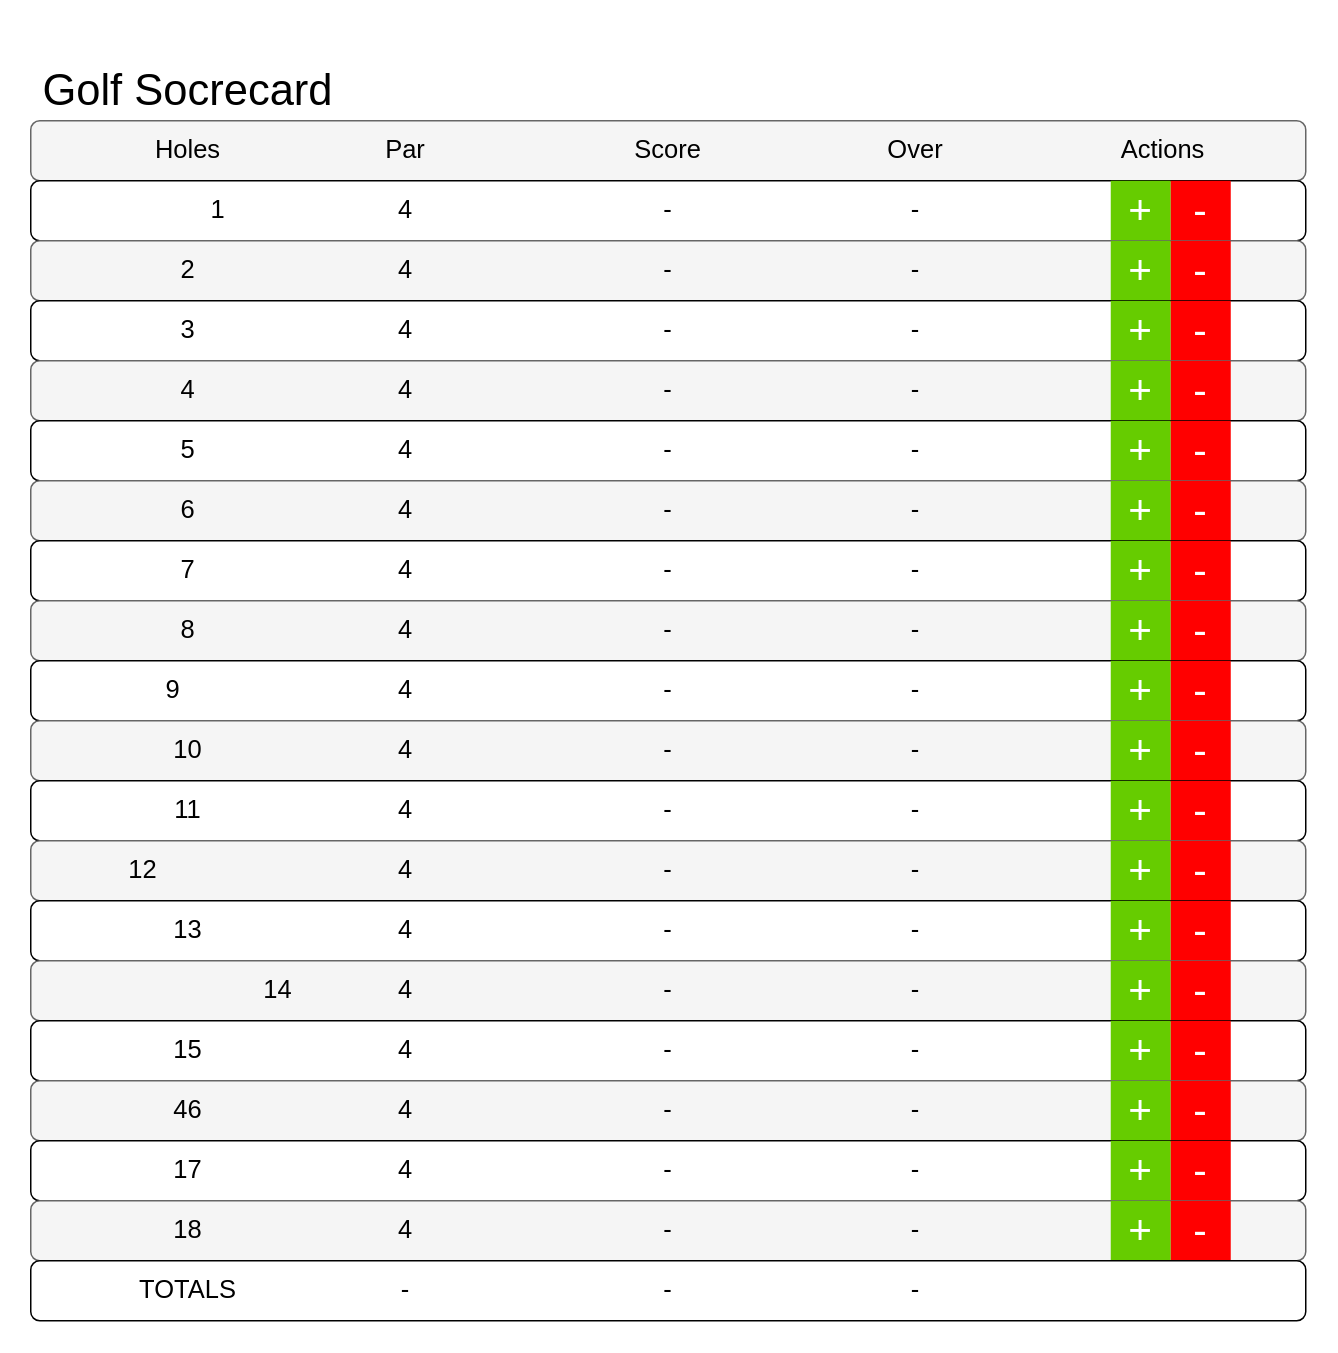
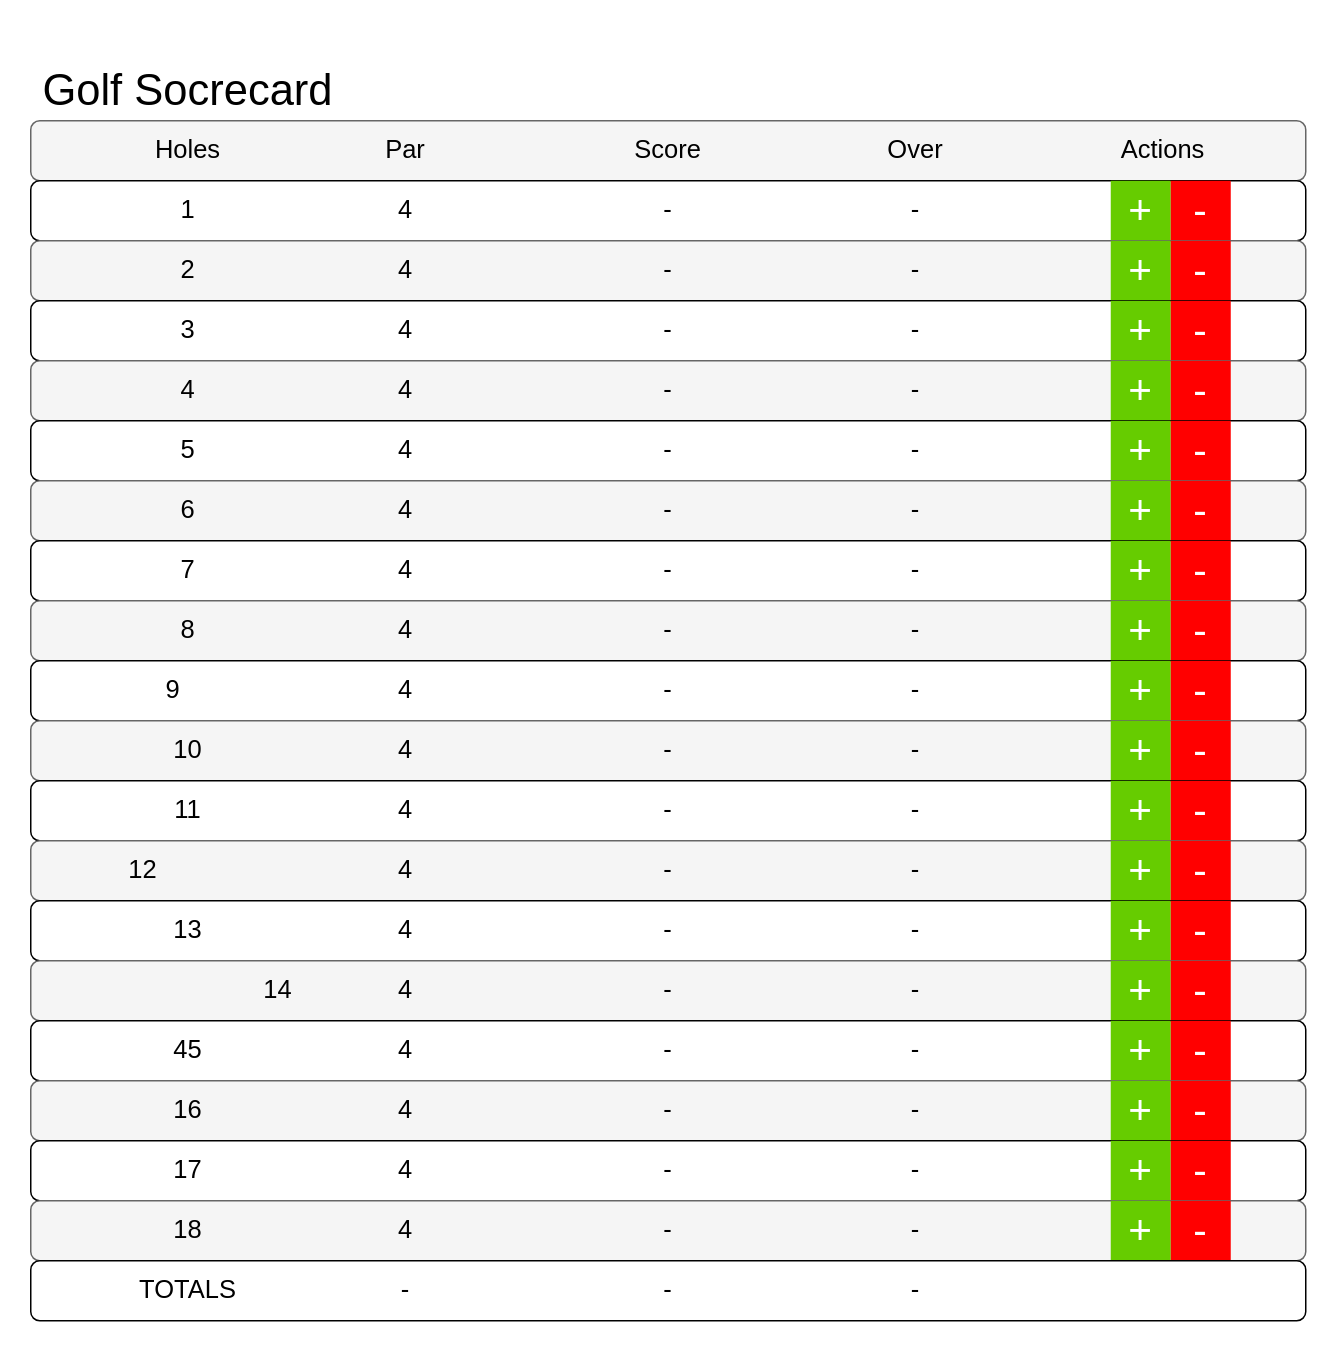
- <mxCell id="10" value="&lt;span style=&quot;font-size: 17px&quot;&gt;1&lt;/span&gt;" style="text;html=1;strokeColor=none;fillColor=none;align=center;verticalAlign=middle;whiteSpace=wrap;rounded=0;" vertex="1" parent="1"><mxGeometry x="125" y="130" width="40" height="20" as="geometry" /></mxCell>
+ <mxCell id="10" value="&lt;span style=&quot;font-size: 17px&quot;&gt;1&lt;/span&gt;" style="text;html=1;strokeColor=none;fillColor=none;align=center;verticalAlign=middle;whiteSpace=wrap;rounded=0;" vertex="1" parent="1"><mxGeometry x="105" y="130" width="40" height="20" as="geometry" /></mxCell>
- <mxCell id="136" value="&lt;span style=&quot;font-size: 17px&quot;&gt;15&lt;/span&gt;" style="text;html=1;strokeColor=none;fillColor=none;align=center;verticalAlign=middle;whiteSpace=wrap;rounded=0;" vertex="1" parent="1"><mxGeometry x="105" y="690" width="40" height="20" as="geometry" /></mxCell>
+ <mxCell id="136" value="&lt;span style=&quot;font-size: 17px&quot;&gt;45&lt;/span&gt;" style="text;html=1;strokeColor=none;fillColor=none;align=center;verticalAlign=middle;whiteSpace=wrap;rounded=0;" vertex="1" parent="1"><mxGeometry x="105" y="690" width="40" height="20" as="geometry" /></mxCell>
- <mxCell id="145" value="&lt;span style=&quot;font-size: 17px&quot;&gt;46&lt;/span&gt;" style="text;html=1;strokeColor=none;fillColor=none;align=center;verticalAlign=middle;whiteSpace=wrap;rounded=0;" vertex="1" parent="1"><mxGeometry x="105" y="730" width="40" height="20" as="geometry" /></mxCell>
+ <mxCell id="145" value="&lt;span style=&quot;font-size: 17px&quot;&gt;16&lt;/span&gt;" style="text;html=1;strokeColor=none;fillColor=none;align=center;verticalAlign=middle;whiteSpace=wrap;rounded=0;" vertex="1" parent="1"><mxGeometry x="105" y="730" width="40" height="20" as="geometry" /></mxCell>
